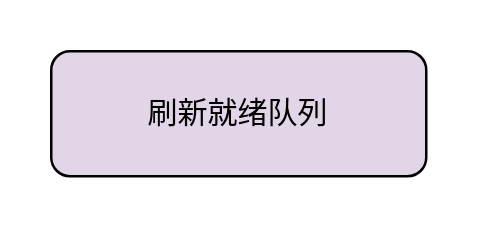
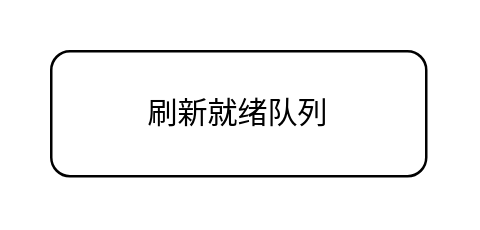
- <mxCell id="2" value="刷新就绪队列" style="rounded=1;whiteSpace=wrap;html=1;fillColor=#e1d5e7;" vertex="1" parent="1"><mxGeometry x="20" y="20" width="150" height="50" as="geometry" /></mxCell>
+ <mxCell id="2" value="刷新就绪队列" style="rounded=1;whiteSpace=wrap;html=1;" vertex="1" parent="1"><mxGeometry x="20" y="20" width="150" height="50" as="geometry" /></mxCell>
